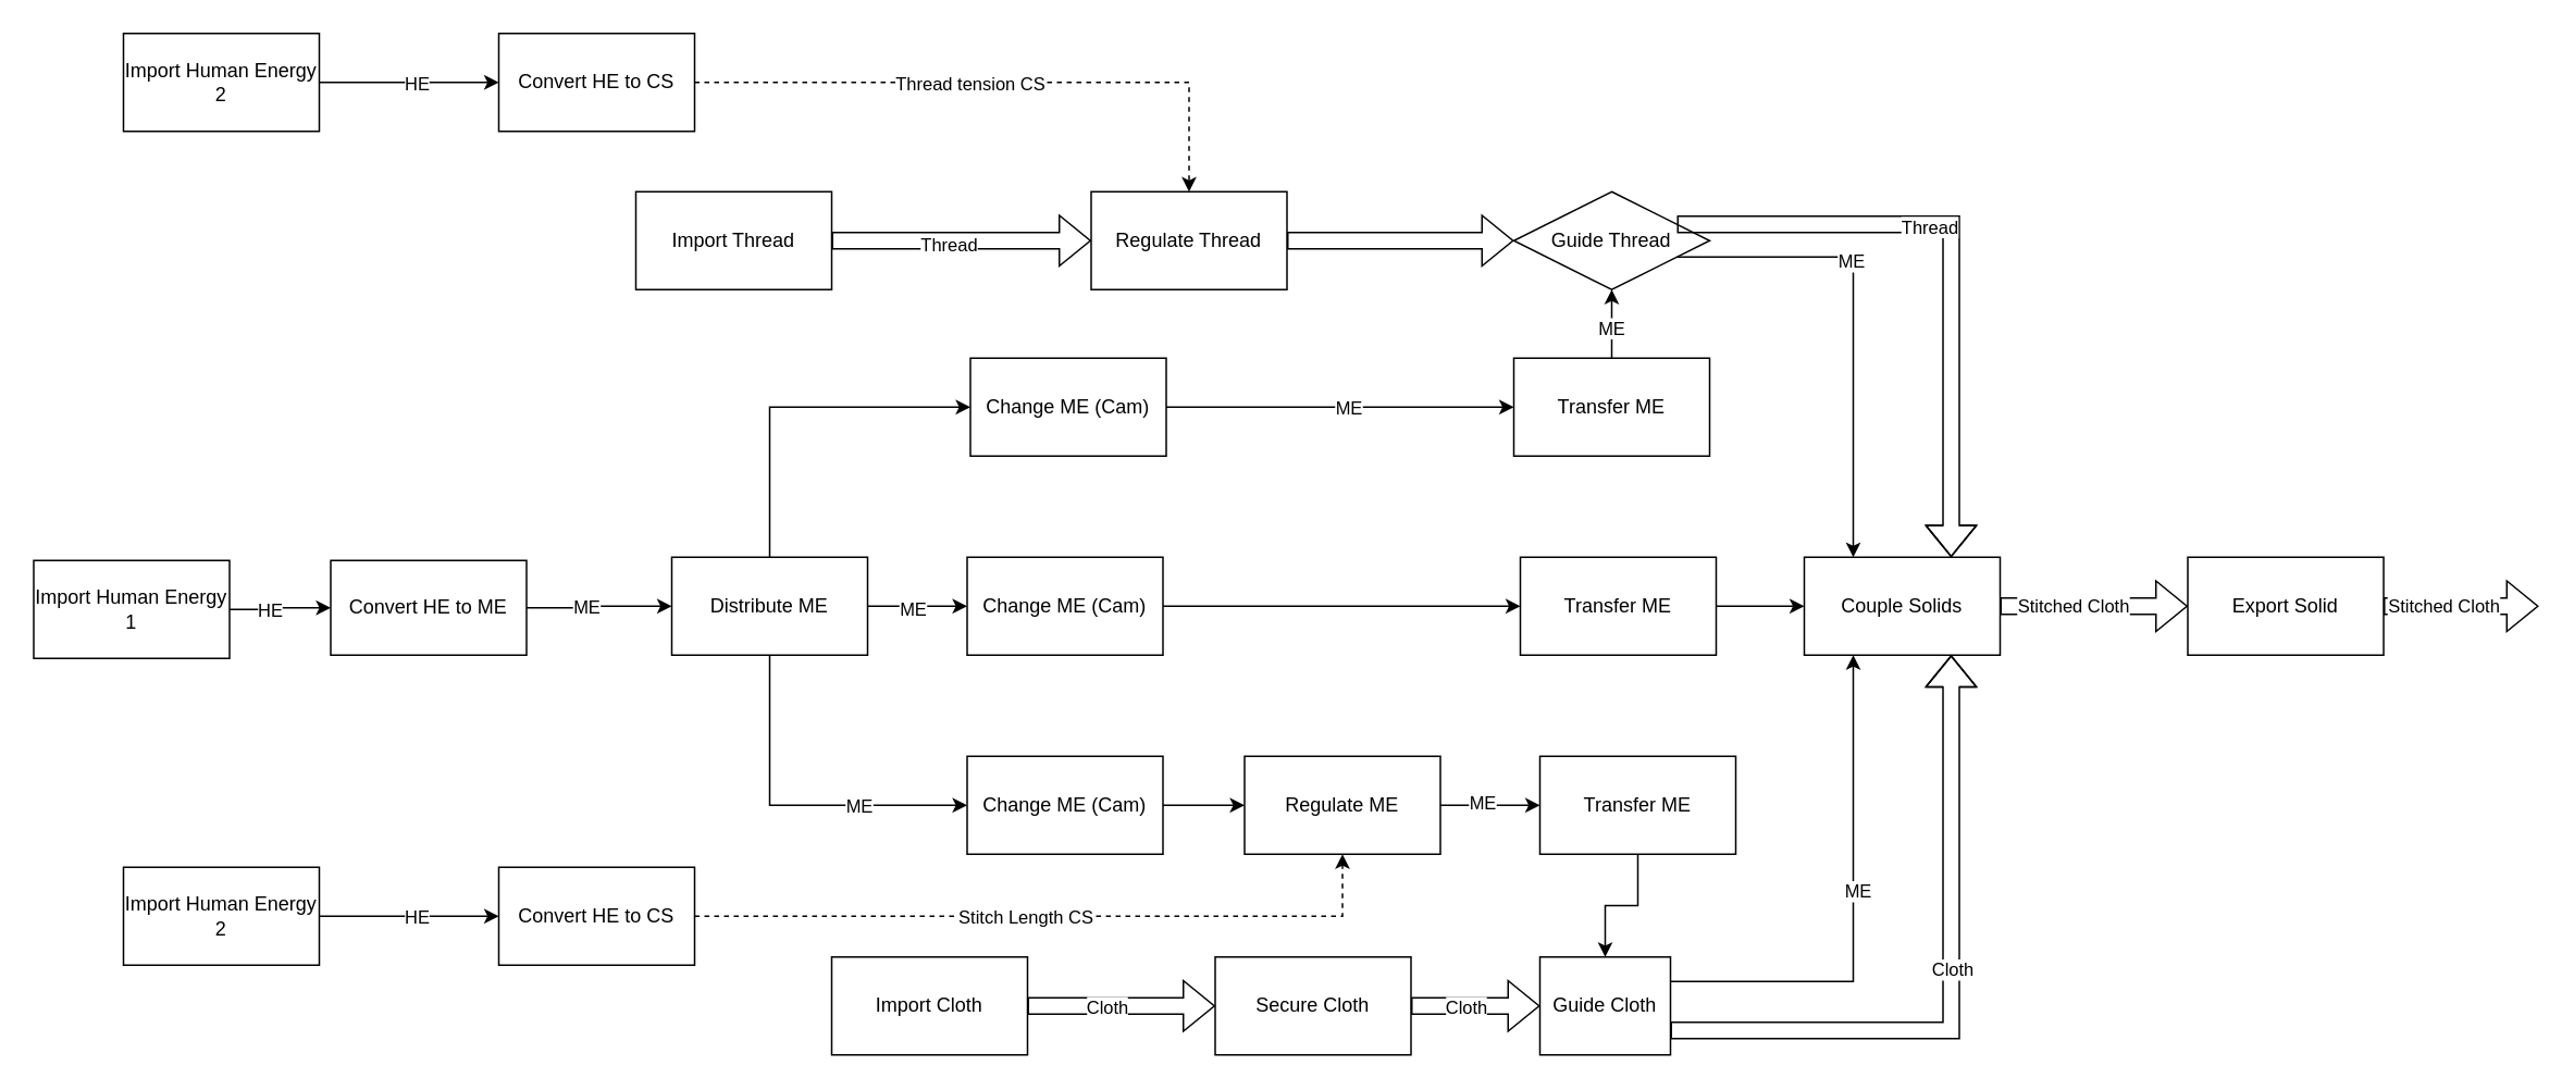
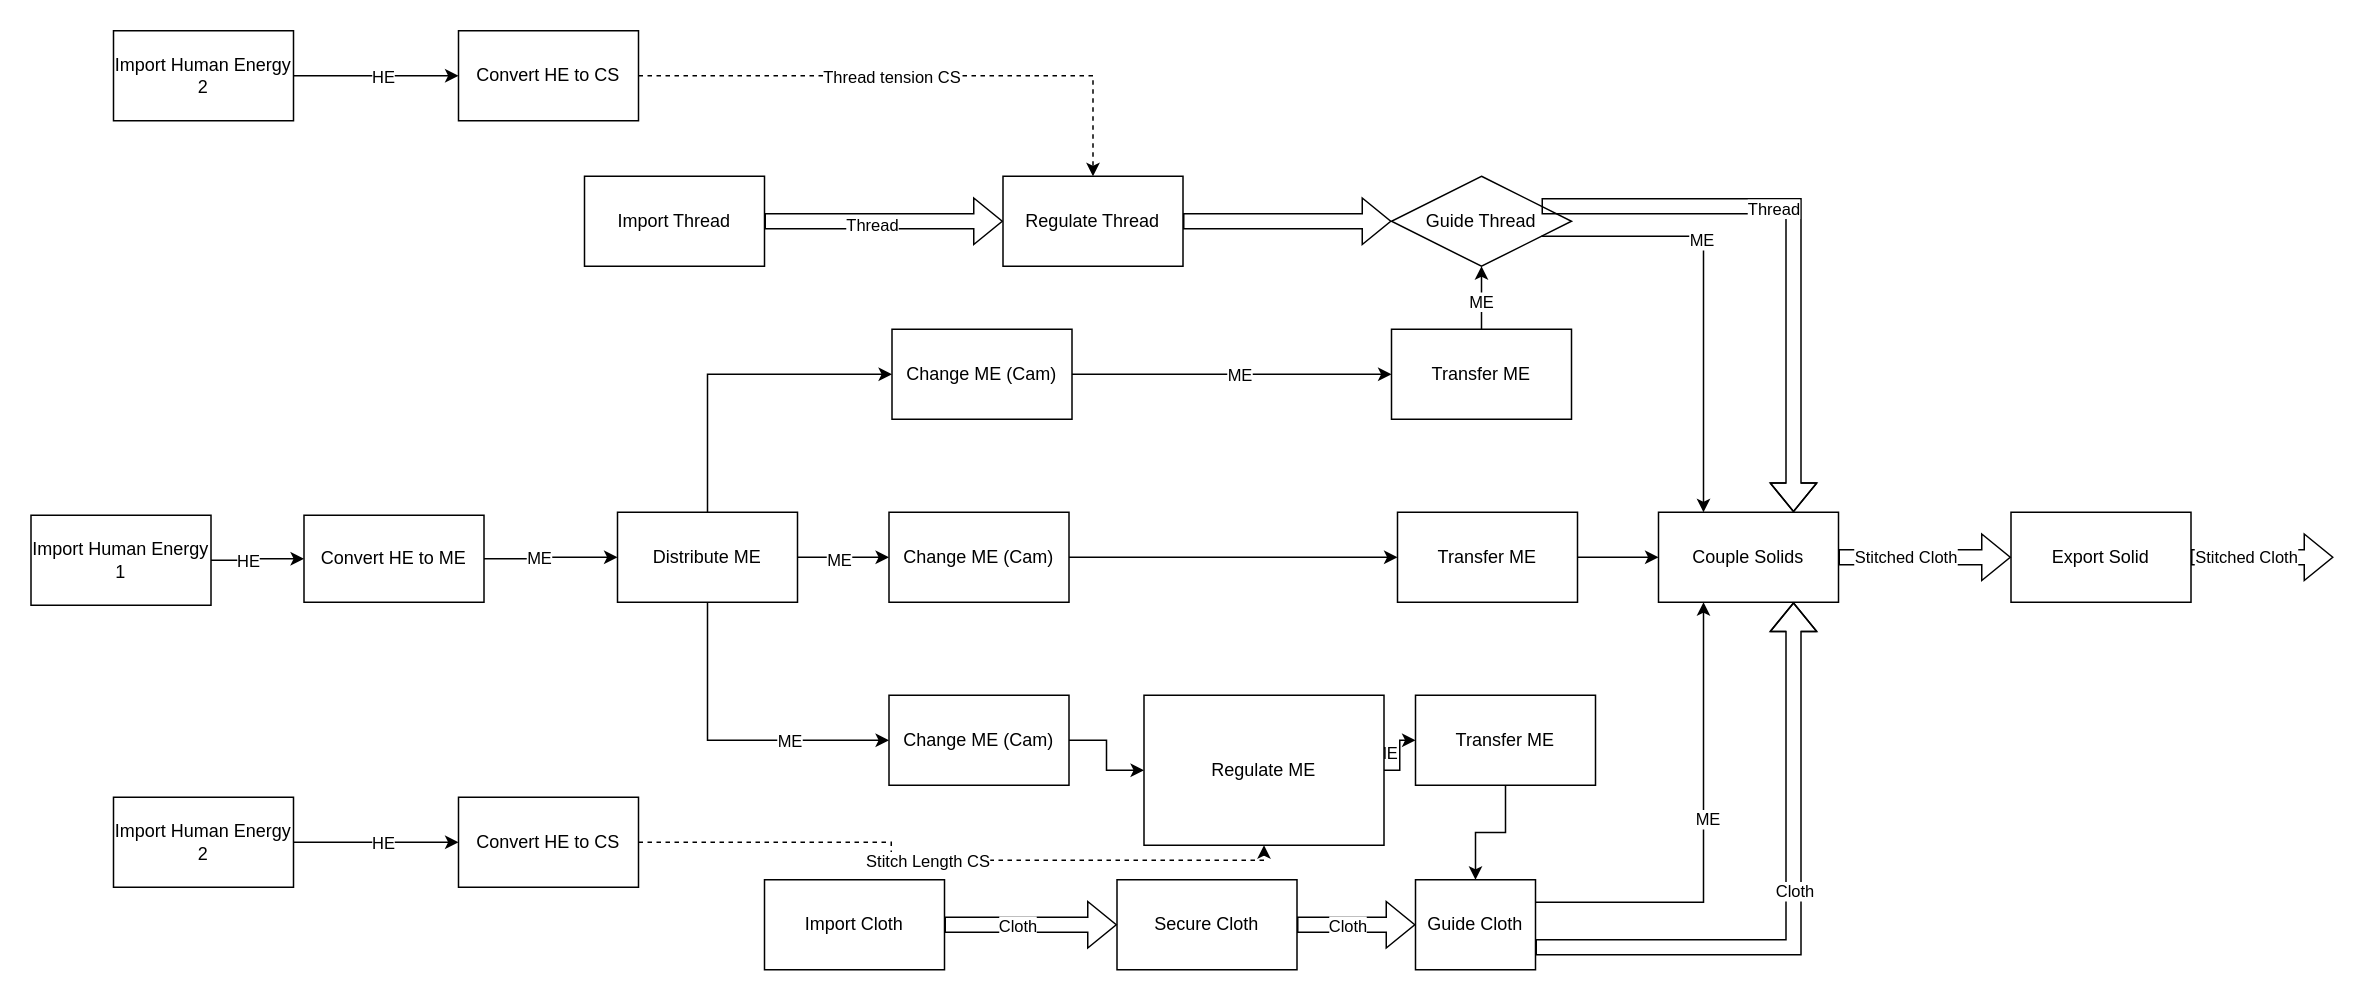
- <mxCell id="49" value="Regulate ME" style="rounded=0;whiteSpace=wrap;html=1;" vertex="1" parent="1"><mxGeometry x="762" y="463" width="120" height="60" as="geometry" /></mxCell>
+ <mxCell id="49" value="Regulate ME" style="rounded=0;whiteSpace=wrap;html=1;" vertex="1" parent="1"><mxGeometry x="762" y="463" width="160" height="100" as="geometry" /></mxCell>
